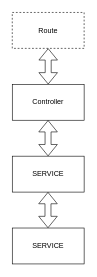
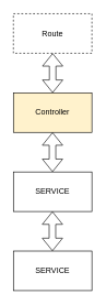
- <mxCell id="3" value="Controller" style="rounded=0;whiteSpace=wrap;html=1;" vertex="1" parent="1"><mxGeometry x="20" y="140" width="120" height="60" as="geometry" /></mxCell>
+ <mxCell id="3" value="Controller" style="rounded=0;whiteSpace=wrap;html=1;fillColor=#fff2cc;" vertex="1" parent="1"><mxGeometry x="20" y="140" width="120" height="60" as="geometry" /></mxCell>
